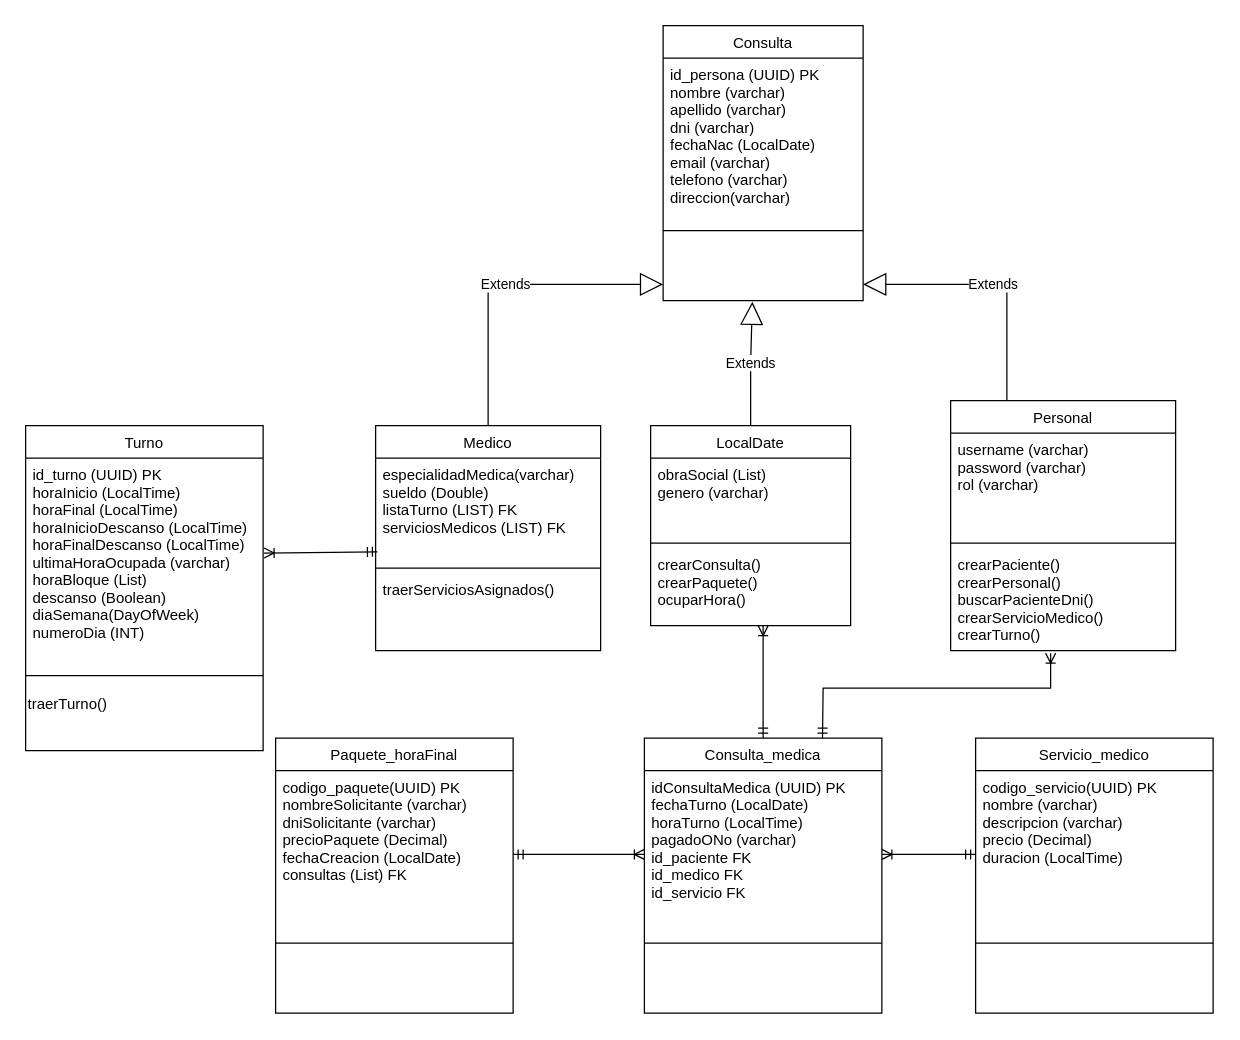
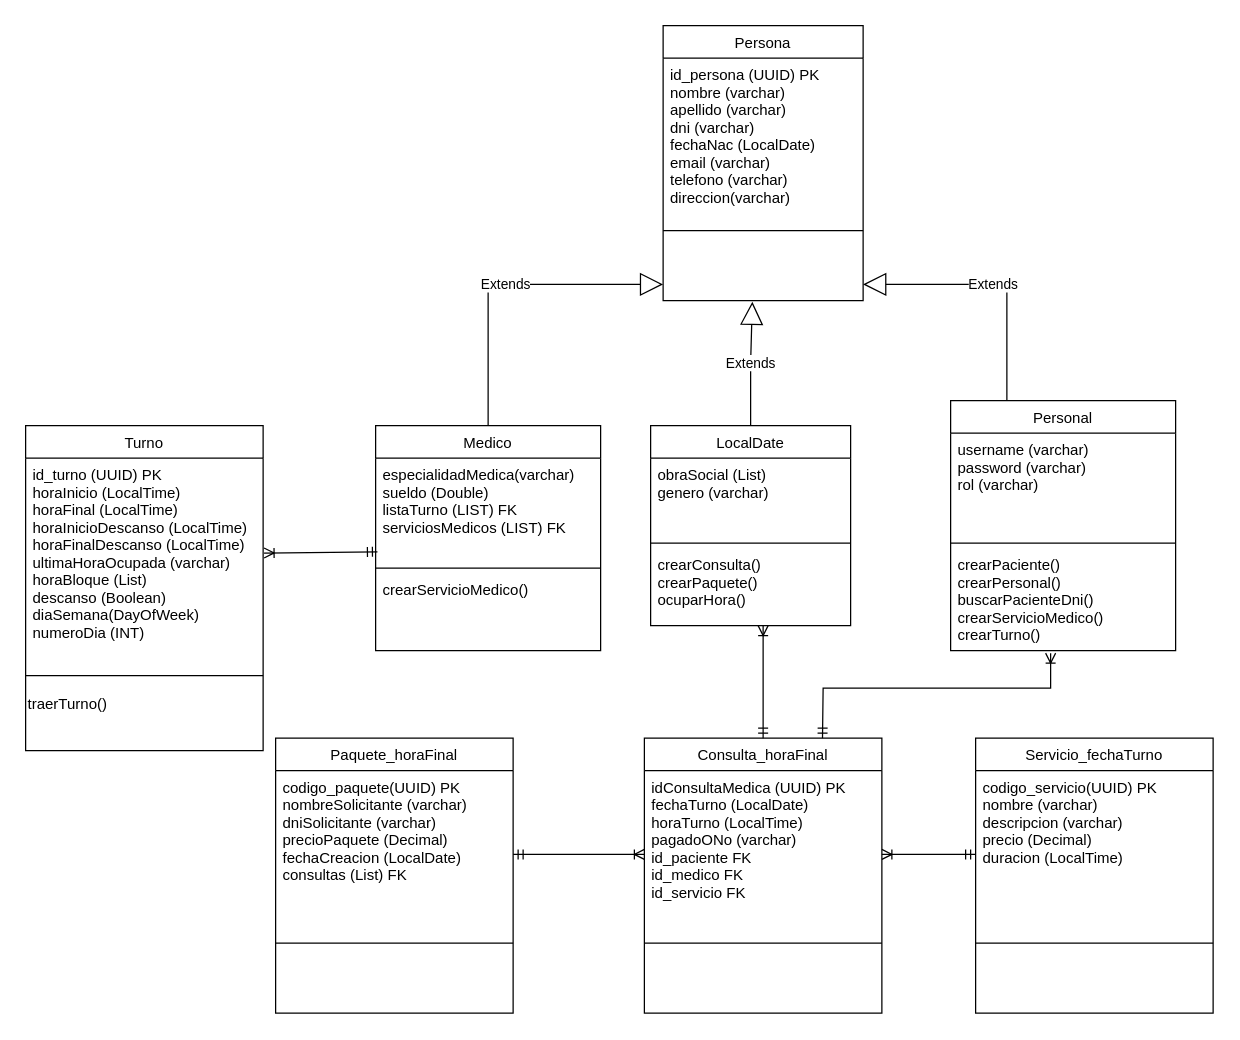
- <mxCell id="2" value="Consulta" style="swimlane;fontStyle=0;align=center;verticalAlign=top;childLayout=stackLayout;horizontal=1;startSize=26;horizontalStack=0;resizeParent=1;resizeLast=0;collapsible=1;marginBottom=0;rounded=0;shadow=0;strokeWidth=1;" parent="1" vertex="1"><mxGeometry x="530" y="20" width="160" height="220" as="geometry"><mxRectangle x="550" y="140" width="160" height="26" as="alternateBounds" /></mxGeometry></mxCell>
+ <mxCell id="2" value="Persona" style="swimlane;fontStyle=0;align=center;verticalAlign=top;childLayout=stackLayout;horizontal=1;startSize=26;horizontalStack=0;resizeParent=1;resizeLast=0;collapsible=1;marginBottom=0;rounded=0;shadow=0;strokeWidth=1;" parent="1" vertex="1"><mxGeometry x="530" y="20" width="160" height="220" as="geometry"><mxRectangle x="550" y="140" width="160" height="26" as="alternateBounds" /></mxGeometry></mxCell>
- <mxCell id="12" value="traerServiciosAsignados()" style="text;align=left;verticalAlign=top;spacingLeft=4;spacingRight=4;overflow=hidden;rotatable=0;points=[[0,0.5],[1,0.5]];portConstraint=eastwest;" parent="9" vertex="1"><mxGeometry y="118" width="180" height="26" as="geometry" /></mxCell>
+ <mxCell id="12" value="crearServicioMedico()" style="text;align=left;verticalAlign=top;spacingLeft=4;spacingRight=4;overflow=hidden;rotatable=0;points=[[0,0.5],[1,0.5]];portConstraint=eastwest;" parent="9" vertex="1"><mxGeometry y="118" width="180" height="26" as="geometry" /></mxCell>
- <mxCell id="13" value="Consulta_medica" style="swimlane;fontStyle=0;align=center;verticalAlign=top;childLayout=stackLayout;horizontal=1;startSize=26;horizontalStack=0;resizeParent=1;resizeLast=0;collapsible=1;marginBottom=0;rounded=0;shadow=0;strokeWidth=1;" parent="1" vertex="1"><mxGeometry x="515" y="590" width="190" height="220" as="geometry"><mxRectangle x="550" y="140" width="160" height="26" as="alternateBounds" /></mxGeometry></mxCell>
+ <mxCell id="13" value="Consulta_horaFinal" style="swimlane;fontStyle=0;align=center;verticalAlign=top;childLayout=stackLayout;horizontal=1;startSize=26;horizontalStack=0;resizeParent=1;resizeLast=0;collapsible=1;marginBottom=0;rounded=0;shadow=0;strokeWidth=1;" parent="1" vertex="1"><mxGeometry x="515" y="590" width="190" height="220" as="geometry"><mxRectangle x="550" y="140" width="160" height="26" as="alternateBounds" /></mxGeometry></mxCell>
- <mxCell id="23" value="Servicio_medico" style="swimlane;fontStyle=0;align=center;verticalAlign=top;childLayout=stackLayout;horizontal=1;startSize=26;horizontalStack=0;resizeParent=1;resizeLast=0;collapsible=1;marginBottom=0;rounded=0;shadow=0;strokeWidth=1;" parent="1" vertex="1"><mxGeometry x="780" y="590" width="190" height="220" as="geometry"><mxRectangle x="550" y="140" width="160" height="26" as="alternateBounds" /></mxGeometry></mxCell>
+ <mxCell id="23" value="Servicio_fechaTurno" style="swimlane;fontStyle=0;align=center;verticalAlign=top;childLayout=stackLayout;horizontal=1;startSize=26;horizontalStack=0;resizeParent=1;resizeLast=0;collapsible=1;marginBottom=0;rounded=0;shadow=0;strokeWidth=1;" parent="1" vertex="1"><mxGeometry x="780" y="590" width="190" height="220" as="geometry"><mxRectangle x="550" y="140" width="160" height="26" as="alternateBounds" /></mxGeometry></mxCell>
